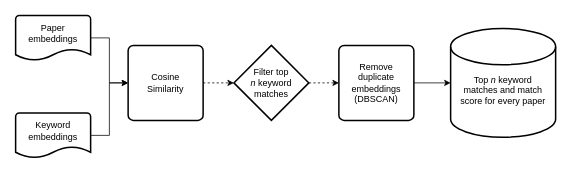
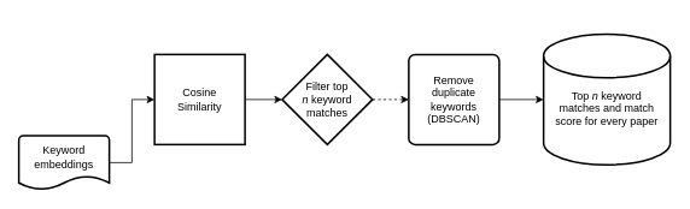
- <mxCell id="3" value="Paper embeddings" style="strokeWidth=2;html=1;shape=mxgraph.flowchart.document2;whiteSpace=wrap;size=0.25;spacingBottom=12;" parent="1" vertex="1"><mxGeometry x="20" y="20" width="100" height="60" as="geometry" /></mxCell>
- <mxCell id="2" style="edgeStyle=orthogonalEdgeStyle;rounded=0;orthogonalLoop=1;jettySize=auto;html=1;exitX=1;exitY=0.5;exitDx=0;exitDy=0;exitPerimeter=0;entryX=0;entryY=0.5;entryDx=0;entryDy=0;" edge="1" parent="1" source="3" target="7"><mxGeometry relative="1" as="geometry" /></mxCell>
- <mxCell id="7" value="Cosine Similarity" style="rounded=1;whiteSpace=wrap;html=1;absoluteArcSize=1;arcSize=14;strokeWidth=2;spacingLeft=10;spacingRight=10;" vertex="1" parent="1"><mxGeometry x="170" y="60" width="100" height="100" as="geometry" /></mxCell>
+ <mxCell id="7" value="Cosine Similarity" style="whiteSpace=wrap;html=1;absoluteArcSize=1;arcSize=14;strokeWidth=2;spacingLeft=10;spacingRight=10;rounded=0;" vertex="1" parent="1"><mxGeometry x="170" y="60" width="100" height="100" as="geometry" /></mxCell>
- <mxCell id="6" style="edgeStyle=orthogonalEdgeStyle;rounded=0;orthogonalLoop=1;jettySize=auto;html=1;exitX=1;exitY=0.5;exitDx=0;exitDy=0;entryX=0;entryY=0.5;entryDx=0;entryDy=0;dashed=1;" edge="1" parent="1" source="7" target="9"><mxGeometry relative="1" as="geometry" /></mxCell>
+ <mxCell id="6" style="edgeStyle=orthogonalEdgeStyle;rounded=0;orthogonalLoop=1;jettySize=auto;html=1;exitX=1;exitY=0.5;exitDx=0;exitDy=0;entryX=0;entryY=0.5;entryDx=0;entryDy=0;" edge="1" parent="1" source="7" target="9"><mxGeometry relative="1" as="geometry" /></mxCell>
- <mxCell id="11" value="Remove duplicate embeddings (DBSCAN)" style="rounded=1;whiteSpace=wrap;html=1;absoluteArcSize=1;arcSize=14;strokeWidth=2;spacingLeft=10;spacingRight=10;" vertex="1" parent="1"><mxGeometry x="451" y="60" width="100" height="100" as="geometry" /></mxCell>
+ <mxCell id="11" value="Remove duplicate keywords (DBSCAN)" style="rounded=1;whiteSpace=wrap;html=1;absoluteArcSize=1;arcSize=14;strokeWidth=2;spacingLeft=10;spacingRight=10;" vertex="1" parent="1"><mxGeometry x="451" y="60" width="100" height="100" as="geometry" /></mxCell>
